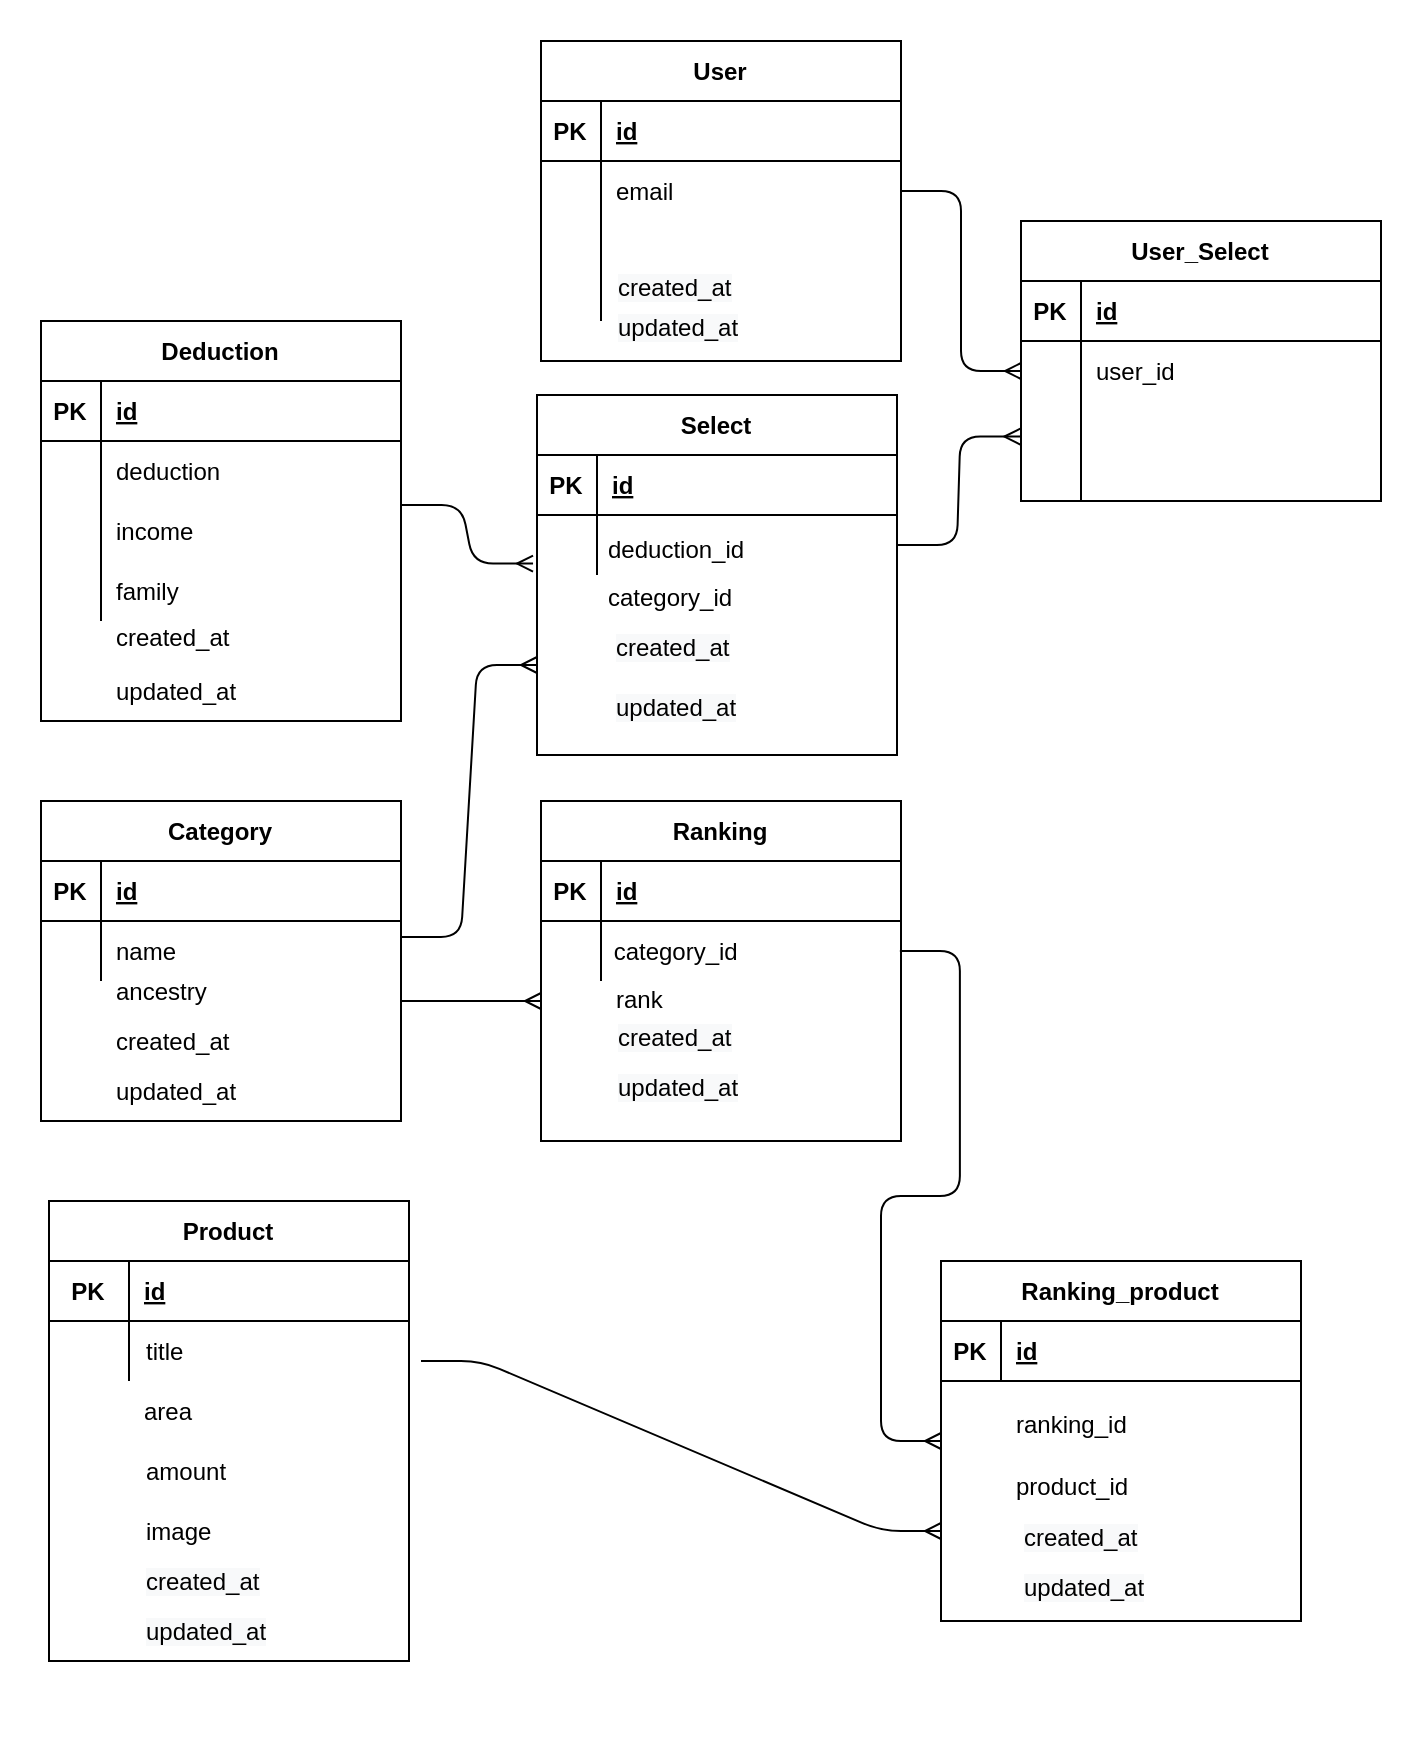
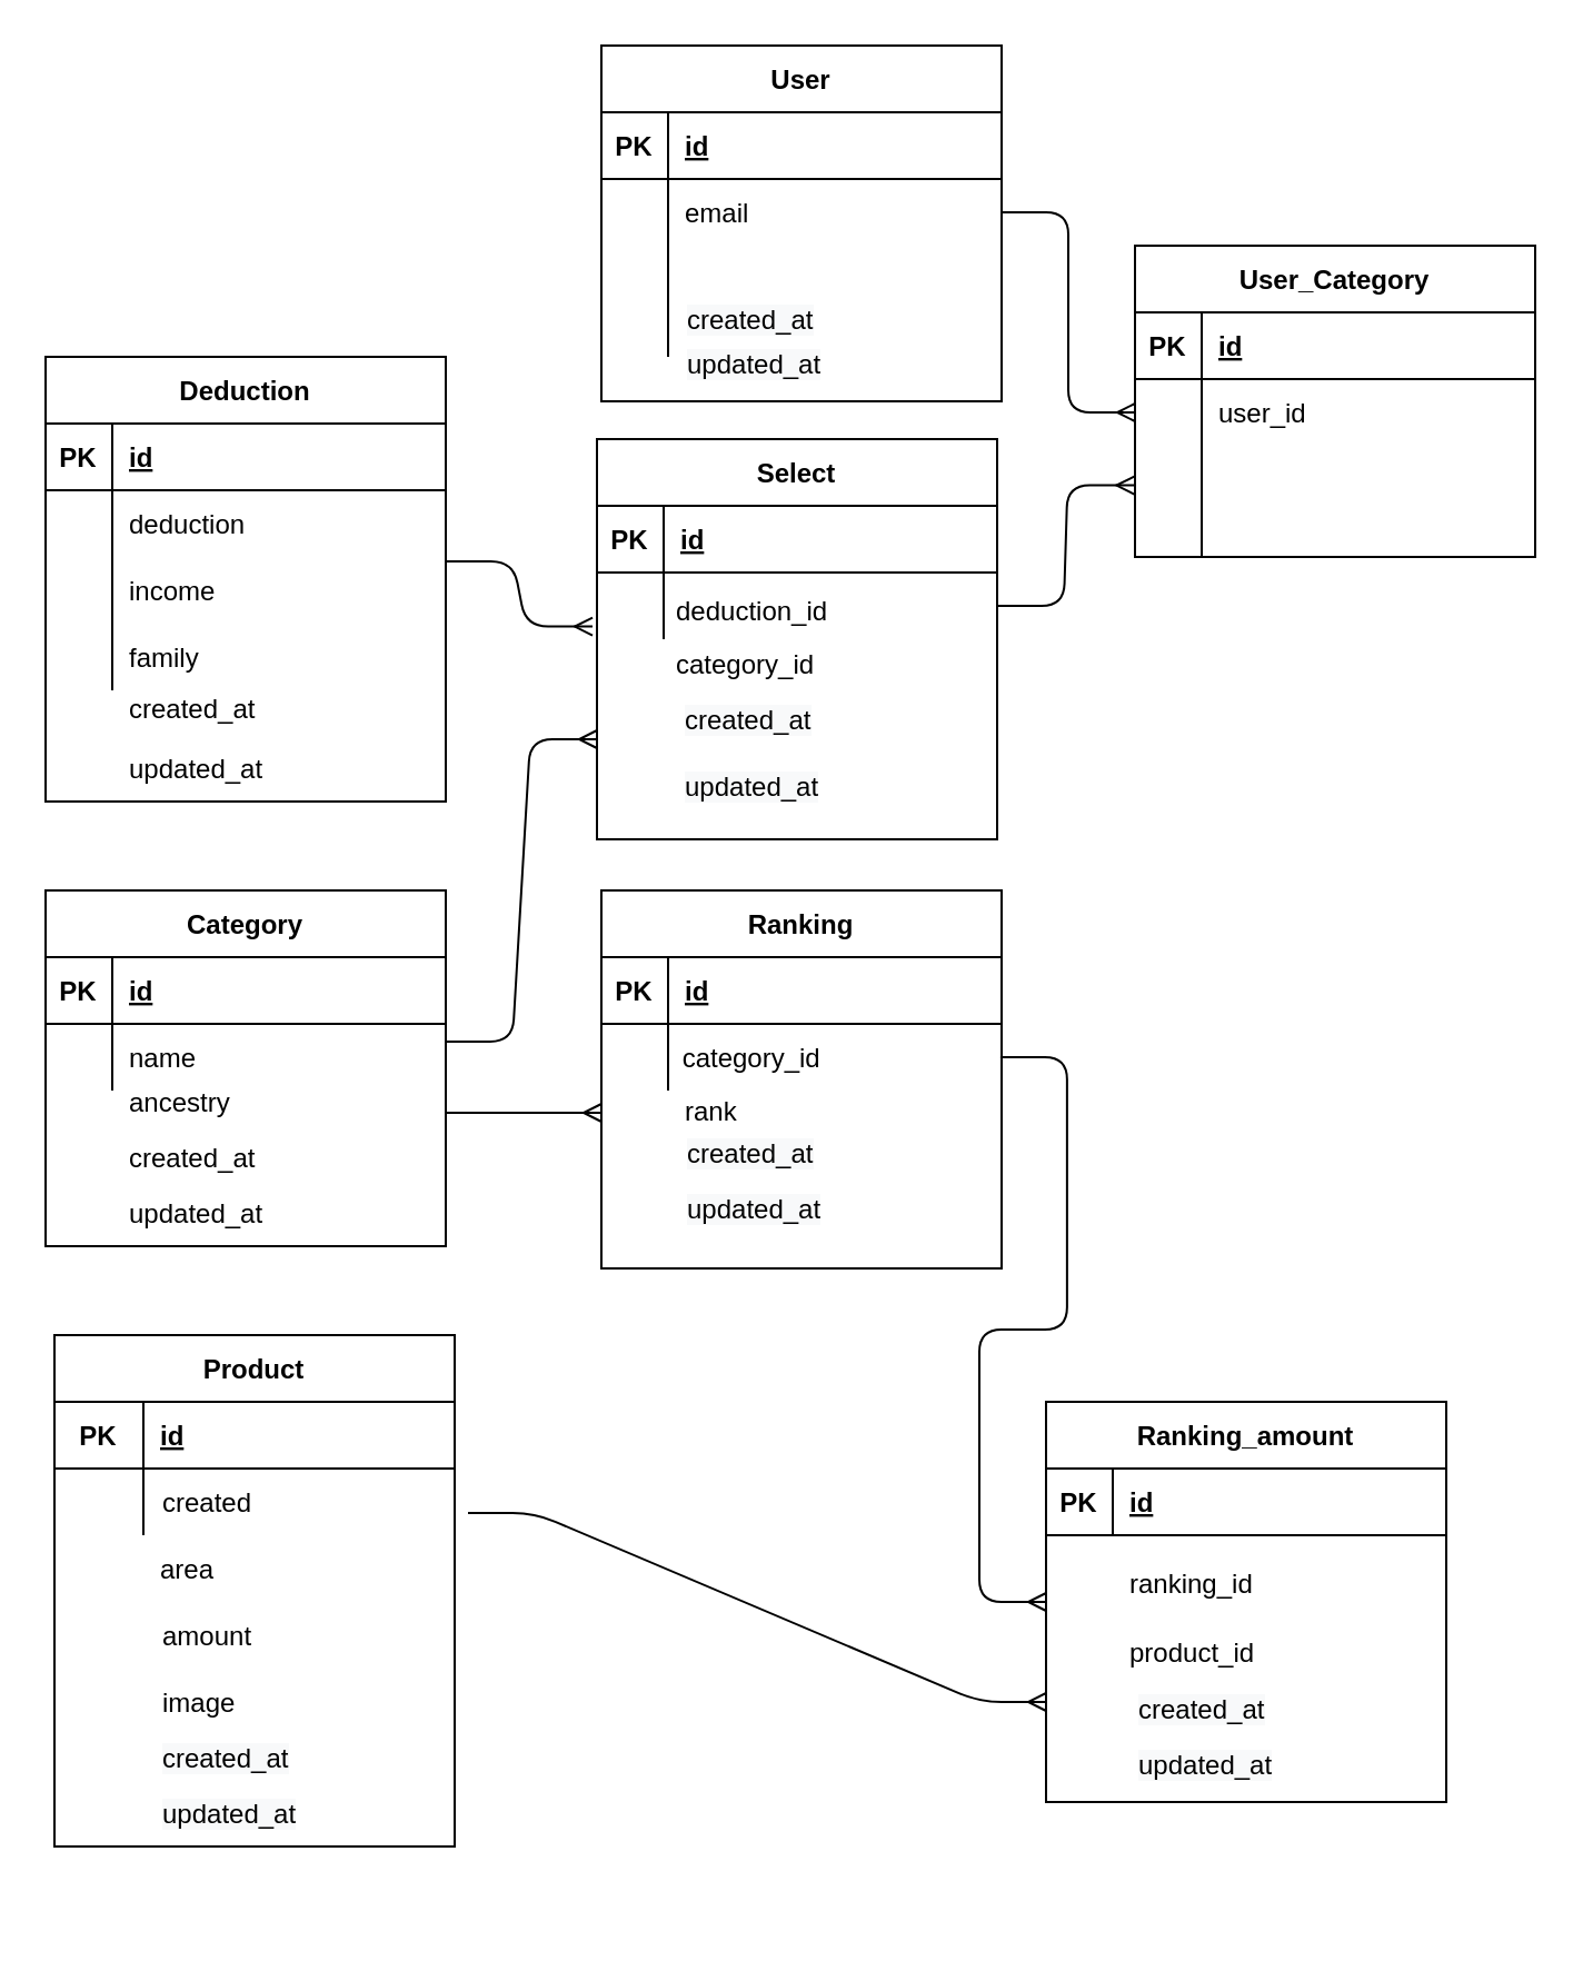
- <mxCell id="105" value="User_Select" style="shape=table;startSize=30;container=1;collapsible=1;childLayout=tableLayout;fixedRows=1;rowLines=0;fontStyle=1;align=center;resizeLast=1;" vertex="1" parent="1"><mxGeometry x="510" y="110" width="180" height="140" as="geometry" /></mxCell>
+ <mxCell id="105" value="User_Category" style="shape=table;startSize=30;container=1;collapsible=1;childLayout=tableLayout;fixedRows=1;rowLines=0;fontStyle=1;align=center;resizeLast=1;" vertex="1" parent="1"><mxGeometry x="510" y="110" width="180" height="140" as="geometry" /></mxCell>
- <mxCell id="46" value="Ranking_product" style="shape=table;startSize=30;container=1;collapsible=1;childLayout=tableLayout;fixedRows=1;rowLines=0;fontStyle=1;align=center;resizeLast=1;" vertex="1" parent="42"><mxGeometry width="180" height="180" as="geometry" /></mxCell>
+ <mxCell id="46" value="Ranking_amount" style="shape=table;startSize=30;container=1;collapsible=1;childLayout=tableLayout;fixedRows=1;rowLines=0;fontStyle=1;align=center;resizeLast=1;" vertex="1" parent="42"><mxGeometry width="180" height="180" as="geometry" /></mxCell>
- <mxCell id="26" value="title" style="shape=partialRectangle;connectable=0;fillColor=none;top=0;left=0;bottom=0;right=0;align=left;spacingLeft=6;overflow=hidden;" parent="15" vertex="1"><mxGeometry x="40" y="60" width="140" height="30" as="geometry" /></mxCell>
+ <mxCell id="26" value="created" style="shape=partialRectangle;connectable=0;fillColor=none;top=0;left=0;bottom=0;right=0;align=left;spacingLeft=6;overflow=hidden;" parent="15" vertex="1"><mxGeometry x="40" y="60" width="140" height="30" as="geometry" /></mxCell>
